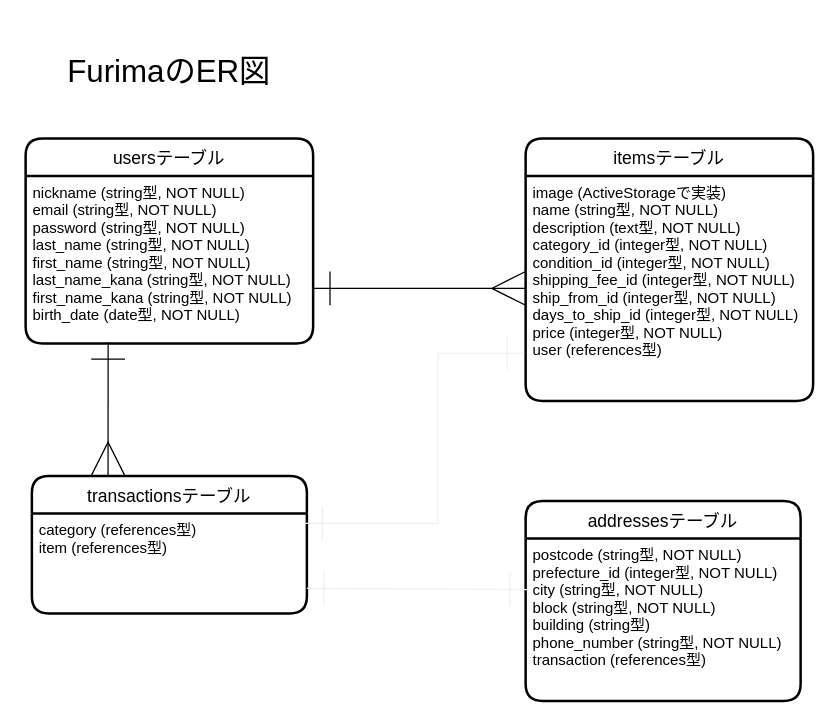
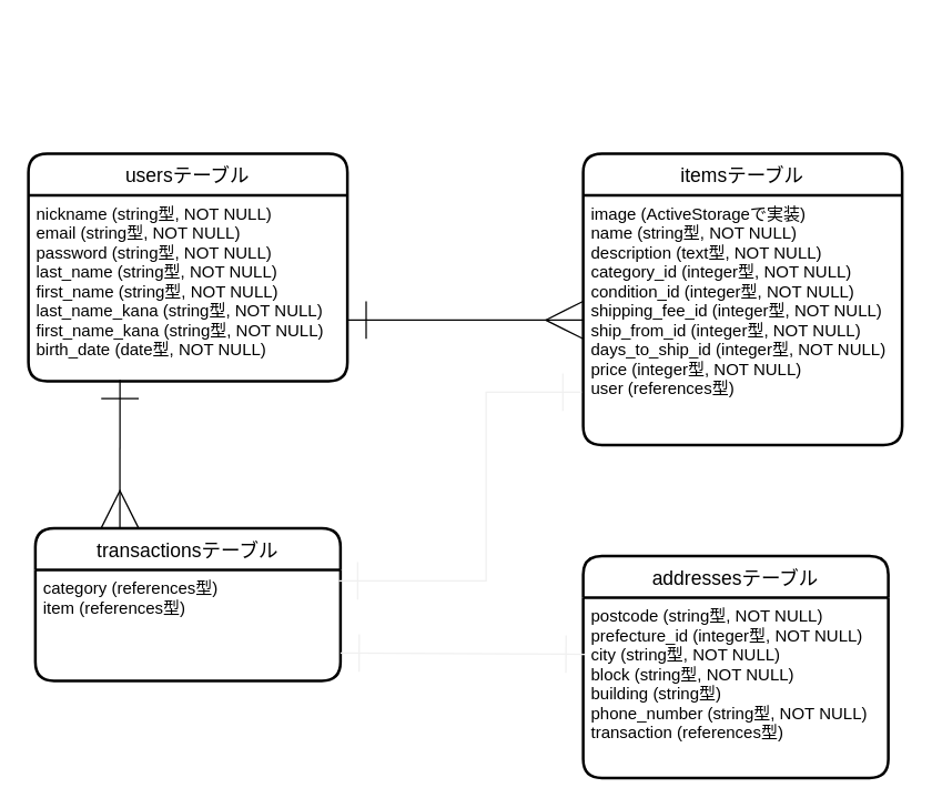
- <mxCell id="12" value="FurimaのER図" style="text;html=1;strokeColor=none;fillColor=none;align=center;verticalAlign=middle;whiteSpace=wrap;rounded=0;fontSize=25;" vertex="1" parent="1"><mxGeometry x="40" y="20" width="190" height="70" as="geometry" /></mxCell>
